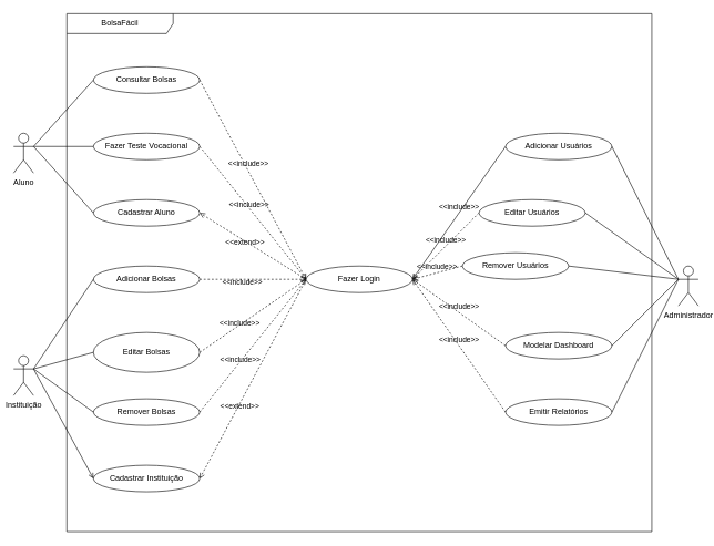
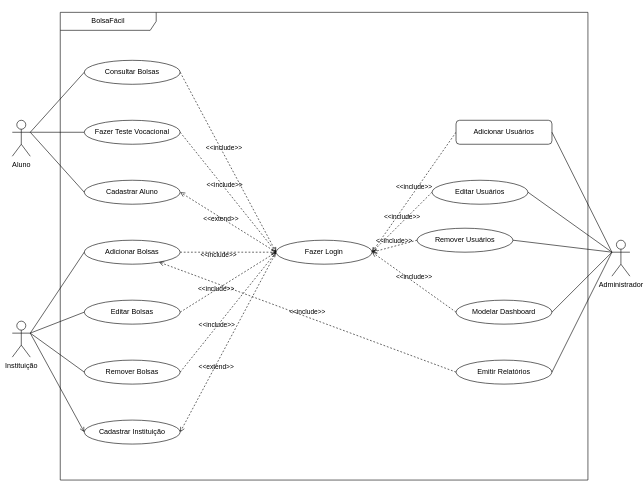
- <mxCell id="23" value="Adicionar Usuários" style="ellipse;whiteSpace=wrap;html=1;" parent="2" vertex="1"><mxGeometry x="660" y="180" width="160" height="40" as="geometry" /></mxCell>
+ <mxCell id="23" value="Adicionar Usuários" style="whiteSpace=wrap;html=1;rounded=1;" parent="2" vertex="1"><mxGeometry x="660" y="180" width="160" height="40" as="geometry" /></mxCell>
- <mxCell id="18" value="&amp;lt;&amp;lt;include&amp;gt;&amp;gt;" style="html=1;verticalAlign=bottom;labelBackgroundColor=none;endArrow=open;endFill=0;dashed=0;rounded=0;exitX=0;exitY=0.5;exitDx=0;exitDy=0;entryX=1;entryY=0.5;entryDx=0;entryDy=0;" parent="2" source="23" edge="1" target="17"><mxGeometry width="160" relative="1" as="geometry"><mxPoint x="255" y="210" as="sourcePoint" /><mxPoint x="490" y="400" as="targetPoint" /></mxGeometry></mxCell>
+ <mxCell id="18" value="&amp;lt;&amp;lt;include&amp;gt;&amp;gt;" style="html=1;verticalAlign=bottom;labelBackgroundColor=none;endArrow=open;endFill=0;dashed=1;rounded=0;exitX=0;exitY=0.5;exitDx=0;exitDy=0;entryX=1;entryY=0.5;entryDx=0;entryDy=0;" parent="2" source="23" edge="1" target="17"><mxGeometry width="160" relative="1" as="geometry"><mxPoint x="255" y="210" as="sourcePoint" /><mxPoint x="490" y="400" as="targetPoint" /></mxGeometry></mxCell>
- <mxCell id="22" value="&amp;lt;&amp;lt;include&amp;gt;&amp;gt;" style="html=1;verticalAlign=bottom;labelBackgroundColor=none;endArrow=open;endFill=0;dashed=1;rounded=0;exitX=0;exitY=0.5;exitDx=0;exitDy=0;entryX=1;entryY=0.5;entryDx=0;entryDy=0;" edge="1" parent="2" source="27" target="17"><mxGeometry width="160" relative="1" as="geometry"><mxPoint x="630" y="550" as="sourcePoint" /><mxPoint x="500" y="410" as="targetPoint" /></mxGeometry></mxCell>
+ <mxCell id="22" value="&amp;lt;&amp;lt;include&amp;gt;&amp;gt;" style="html=1;verticalAlign=bottom;labelBackgroundColor=none;endArrow=open;endFill=0;dashed=1;rounded=0;exitX=0;exitY=0.5;exitDx=0;exitDy=0;" edge="1" parent="2" source="27" target="11"><mxGeometry width="160" relative="1" as="geometry"><mxPoint x="630" y="550" as="sourcePoint" /><mxPoint x="500" y="410" as="targetPoint" /></mxGeometry></mxCell>
- <mxCell id="13" value="Editar Bolsas" style="ellipse;whiteSpace=wrap;html=1;" vertex="1" parent="2"><mxGeometry x="40" y="480" width="160" height="60" as="geometry" /></mxCell>
+ <mxCell id="13" value="Editar Bolsas" style="ellipse;whiteSpace=wrap;html=1;" vertex="1" parent="2"><mxGeometry x="40" y="480" width="160" height="40" as="geometry" /></mxCell>
